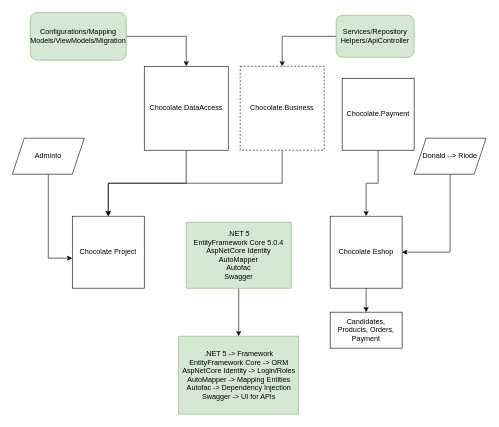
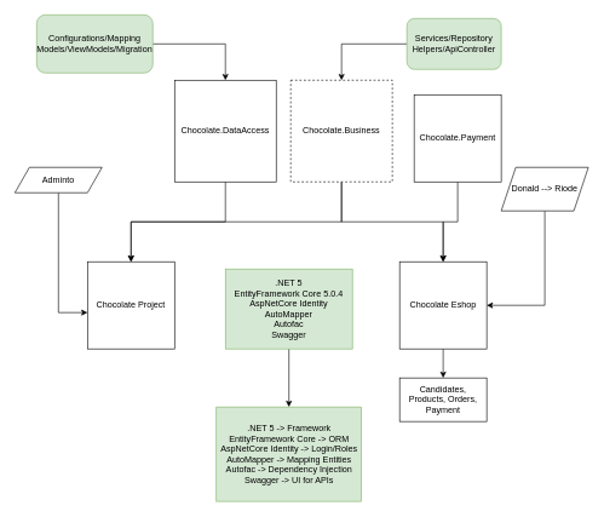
- <mxCell id="19" value="Adminto" style="shape=parallelogram;perimeter=parallelogramPerimeter;whiteSpace=wrap;html=1;fixedSize=1;" parent="1" vertex="1"><mxGeometry x="20" y="230" width="120" height="60" as="geometry" /></mxCell>
+ <mxCell id="19" value="Adminto" style="shape=parallelogram;perimeter=parallelogramPerimeter;whiteSpace=wrap;html=1;fixedSize=1;" parent="1" vertex="1"><mxGeometry x="20" y="230" width="120" height="35" as="geometry" /></mxCell>
+ <mxCell id="5" style="edgeStyle=orthogonalEdgeStyle;rounded=0;orthogonalLoop=1;jettySize=auto;html=1;exitX=0.5;exitY=1;exitDx=0;exitDy=0;entryX=0.5;entryY=0;entryDx=0;entryDy=0;" parent="1" source="7" target="9" edge="1"><mxGeometry relative="1" as="geometry"><mxPoint x="540" y="360" as="targetPoint" /></mxGeometry></mxCell>
